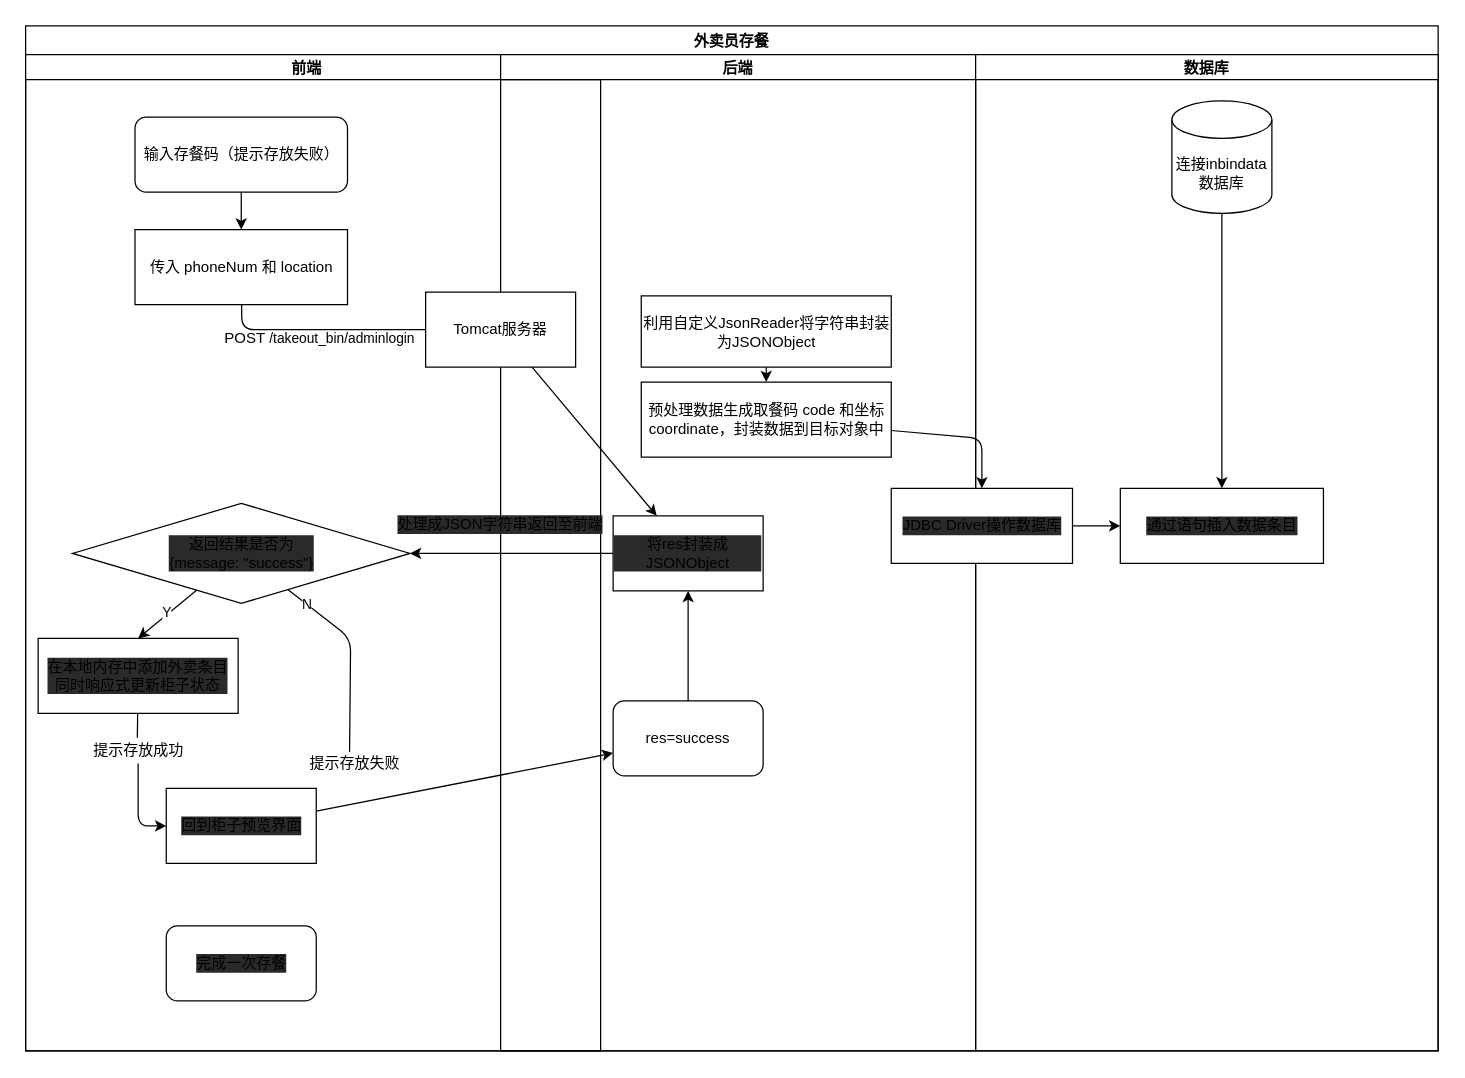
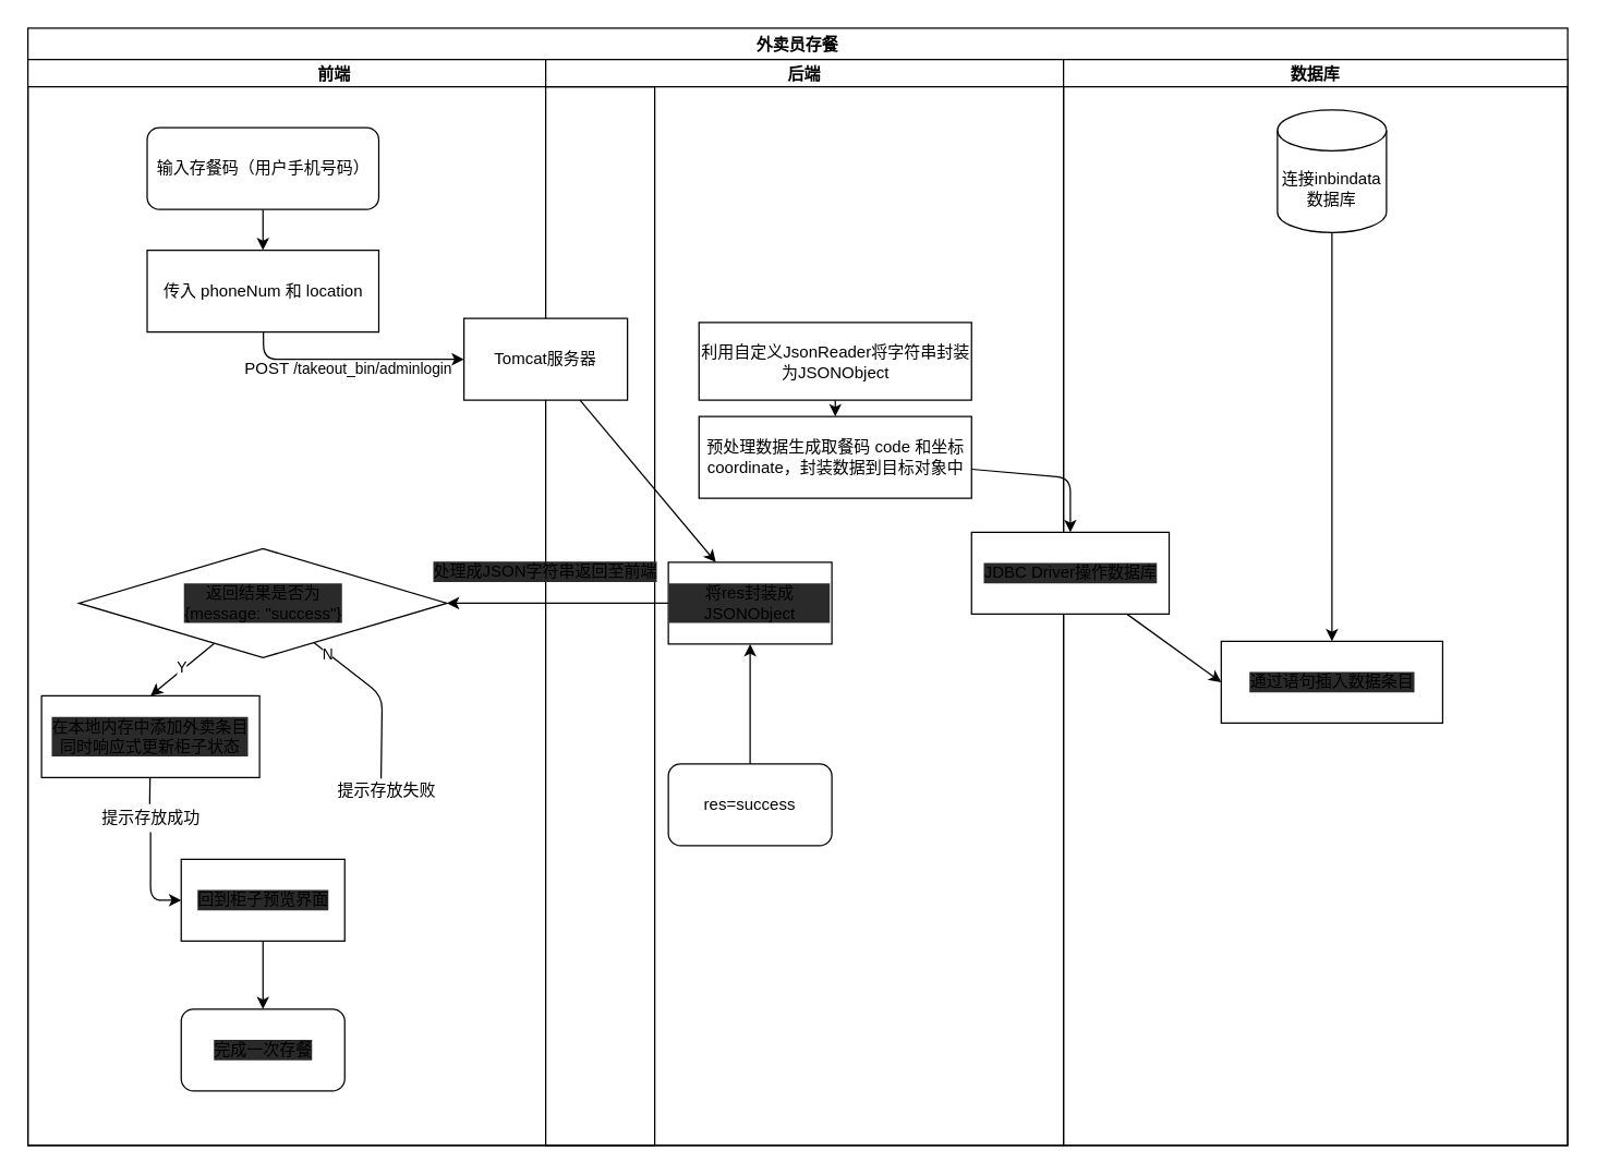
- <mxCell id="5" value="输入存餐码（提示存放失败）" style="rounded=1;whiteSpace=wrap;html=1;" vertex="1" parent="3"><mxGeometry x="87.5" y="50" width="170" height="60" as="geometry" /></mxCell>
+ <mxCell id="5" value="输入存餐码（用户手机号码）" style="rounded=1;whiteSpace=wrap;html=1;" vertex="1" parent="3"><mxGeometry x="87.5" y="50" width="170" height="60" as="geometry" /></mxCell>
- <mxCell id="40" style="edgeStyle=none;html=1;entryX=0;entryY=0.5;entryDx=0;entryDy=0;endArrow=none;" edge="1" parent="2" source="6" target="29"><mxGeometry relative="1" as="geometry"><Array as="points"><mxPoint x="173" y="243" /></Array></mxGeometry></mxCell>
+ <mxCell id="40" style="edgeStyle=none;html=1;entryX=0;entryY=0.5;entryDx=0;entryDy=0;" edge="1" parent="2" source="6" target="29"><mxGeometry relative="1" as="geometry"><Array as="points"><mxPoint x="173" y="243" /></Array></mxGeometry></mxCell>
- <mxCell id="32" value="通过语句插入数据条目" style="rounded=0;whiteSpace=wrap;html=1;labelBackgroundColor=#2A2A2A;strokeColor=default;fillColor=default;" vertex="1" parent="31"><mxGeometry x="115.75" y="347" width="162.5" height="60" as="geometry" /></mxCell>
+ <mxCell id="32" value="通过语句插入数据条目" style="rounded=0;whiteSpace=wrap;html=1;labelBackgroundColor=#2A2A2A;strokeColor=default;fillColor=default;" vertex="1" parent="31"><mxGeometry x="115.75" y="427" width="162.5" height="60" as="geometry" /></mxCell>
- <mxCell id="18" value="&lt;span&gt;提示存放失败&lt;/span&gt;" style="text;html=1;align=center;verticalAlign=middle;resizable=0;points=[];autosize=1;strokeColor=none;fillColor=none;" vertex="1" parent="3"><mxGeometry x="217.5" y="557" width="90" height="20" as="geometry" /></mxCell>
+ <mxCell id="18" value="&lt;span&gt;提示存放失败&lt;/span&gt;" style="text;html=1;align=center;verticalAlign=middle;resizable=0;points=[];autosize=1;strokeColor=none;fillColor=none;" vertex="1" parent="3"><mxGeometry x="217.5" y="527" width="90" height="20" as="geometry" /></mxCell>
- <mxCell id="13" style="edgeStyle=none;html=1;" edge="1" parent="3" source="14" target="28"><mxGeometry relative="1" as="geometry" /></mxCell>
+ <mxCell id="13" style="edgeStyle=none;html=1;entryX=0.5;entryY=0;entryDx=0;entryDy=0;" edge="1" parent="3" source="14" target="15"><mxGeometry relative="1" as="geometry" /></mxCell>
